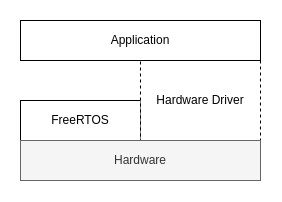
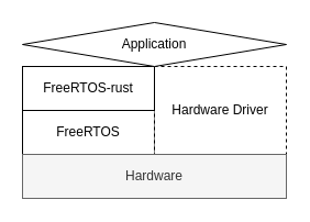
- <mxCell id="6" value="Application" style="rounded=0;whiteSpace=wrap;html=1;" vertex="1" parent="1"><mxGeometry x="20" y="20" width="240" height="40" as="geometry" /></mxCell>
+ <mxCell id="6" value="Application" style="rhombus;whiteSpace=wrap;html=1;" vertex="1" parent="1"><mxGeometry x="20" y="20" width="240" height="40" as="geometry" /></mxCell>
+ <mxCell id="5" value="FreeRTOS-rust" style="rounded=0;whiteSpace=wrap;html=1;" vertex="1" parent="1"><mxGeometry x="20" y="60" width="120" height="40" as="geometry" /></mxCell>
